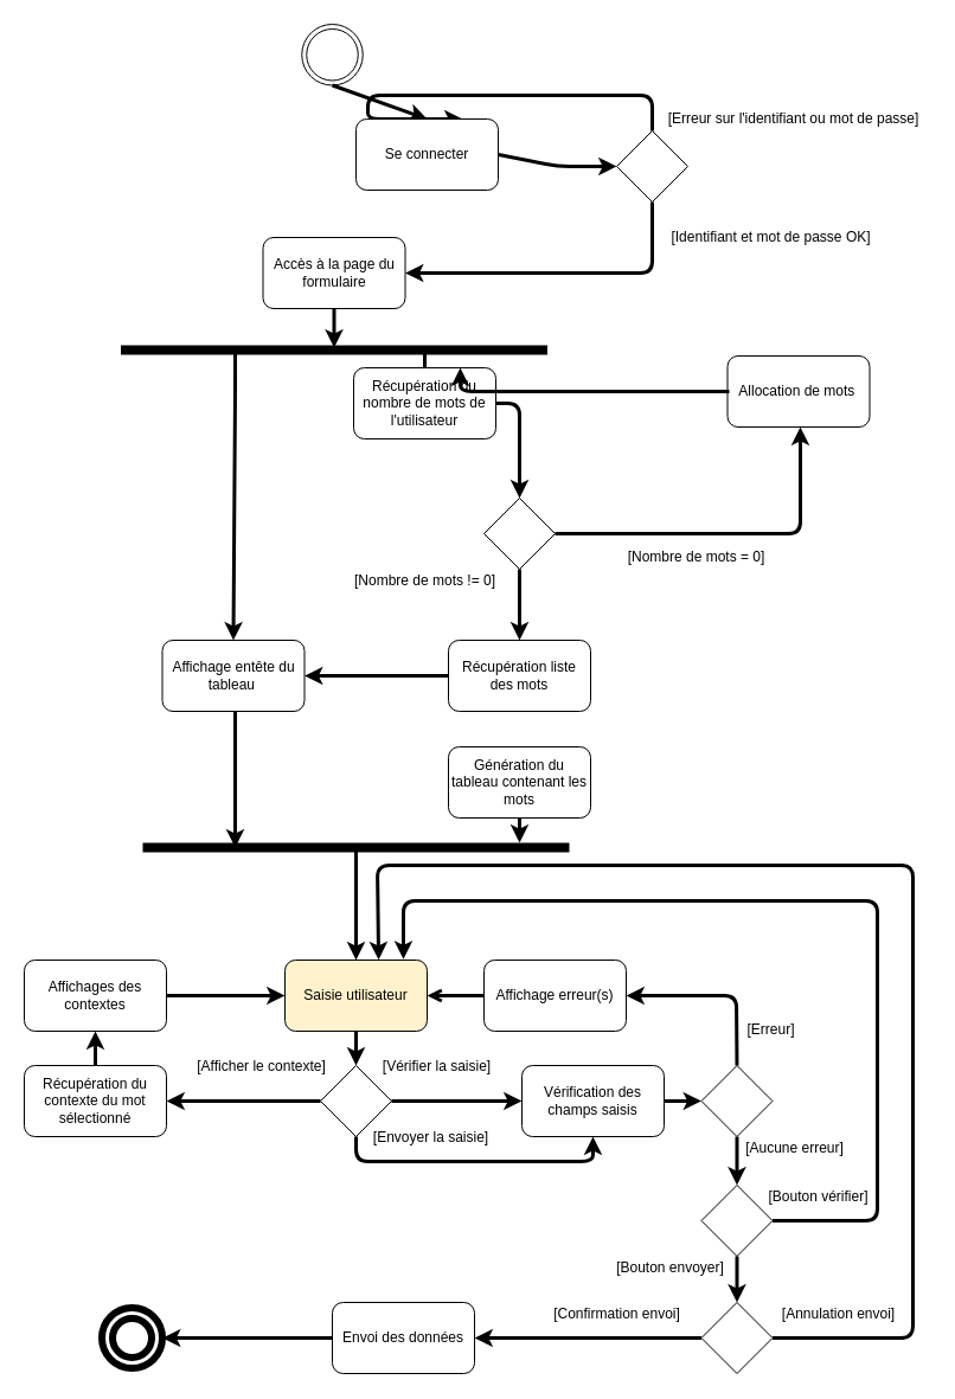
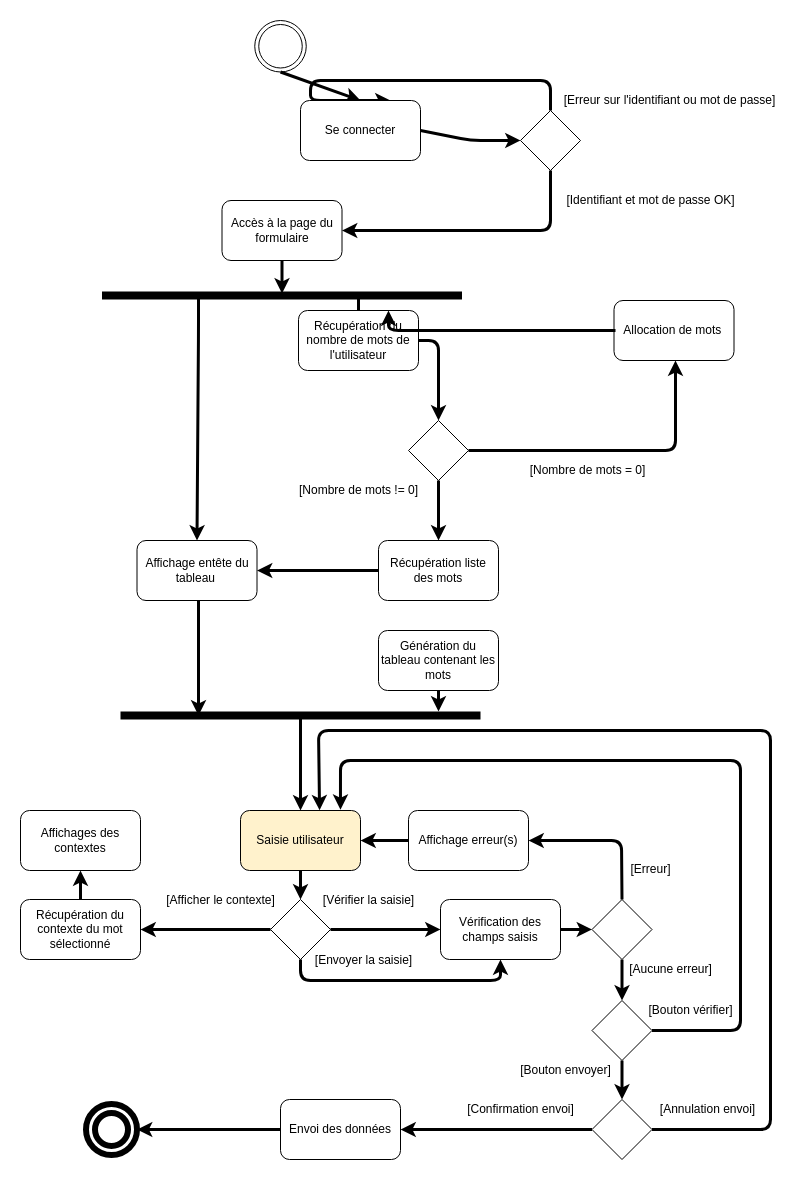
- <mxCell id="40" style="edgeStyle=none;html=1;exitX=1;exitY=0.5;exitDx=0;exitDy=0;entryX=0;entryY=0.5;entryDx=0;entryDy=0;strokeWidth=3;" edge="1" parent="1" source="41" target="57"><mxGeometry relative="1" as="geometry" /></mxCell>
- <mxCell id="61" value="" style="endArrow=open;html=1;strokeWidth=3;exitX=0;exitY=0.5;exitDx=0;exitDy=0;entryX=1;entryY=0.5;entryDx=0;entryDy=0;" parent="1" source="60" target="57" edge="1"><mxGeometry width="50" height="50" relative="1" as="geometry"><mxPoint x="280" y="920" as="sourcePoint" /><mxPoint x="330" y="870" as="targetPoint" /></mxGeometry></mxCell>
+ <mxCell id="61" value="" style="endArrow=classic;html=1;strokeWidth=3;exitX=0;exitY=0.5;exitDx=0;exitDy=0;entryX=1;entryY=0.5;entryDx=0;entryDy=0;" parent="1" source="60" target="57" edge="1"><mxGeometry width="50" height="50" relative="1" as="geometry"><mxPoint x="280" y="920" as="sourcePoint" /><mxPoint x="330" y="870" as="targetPoint" /></mxGeometry></mxCell>
